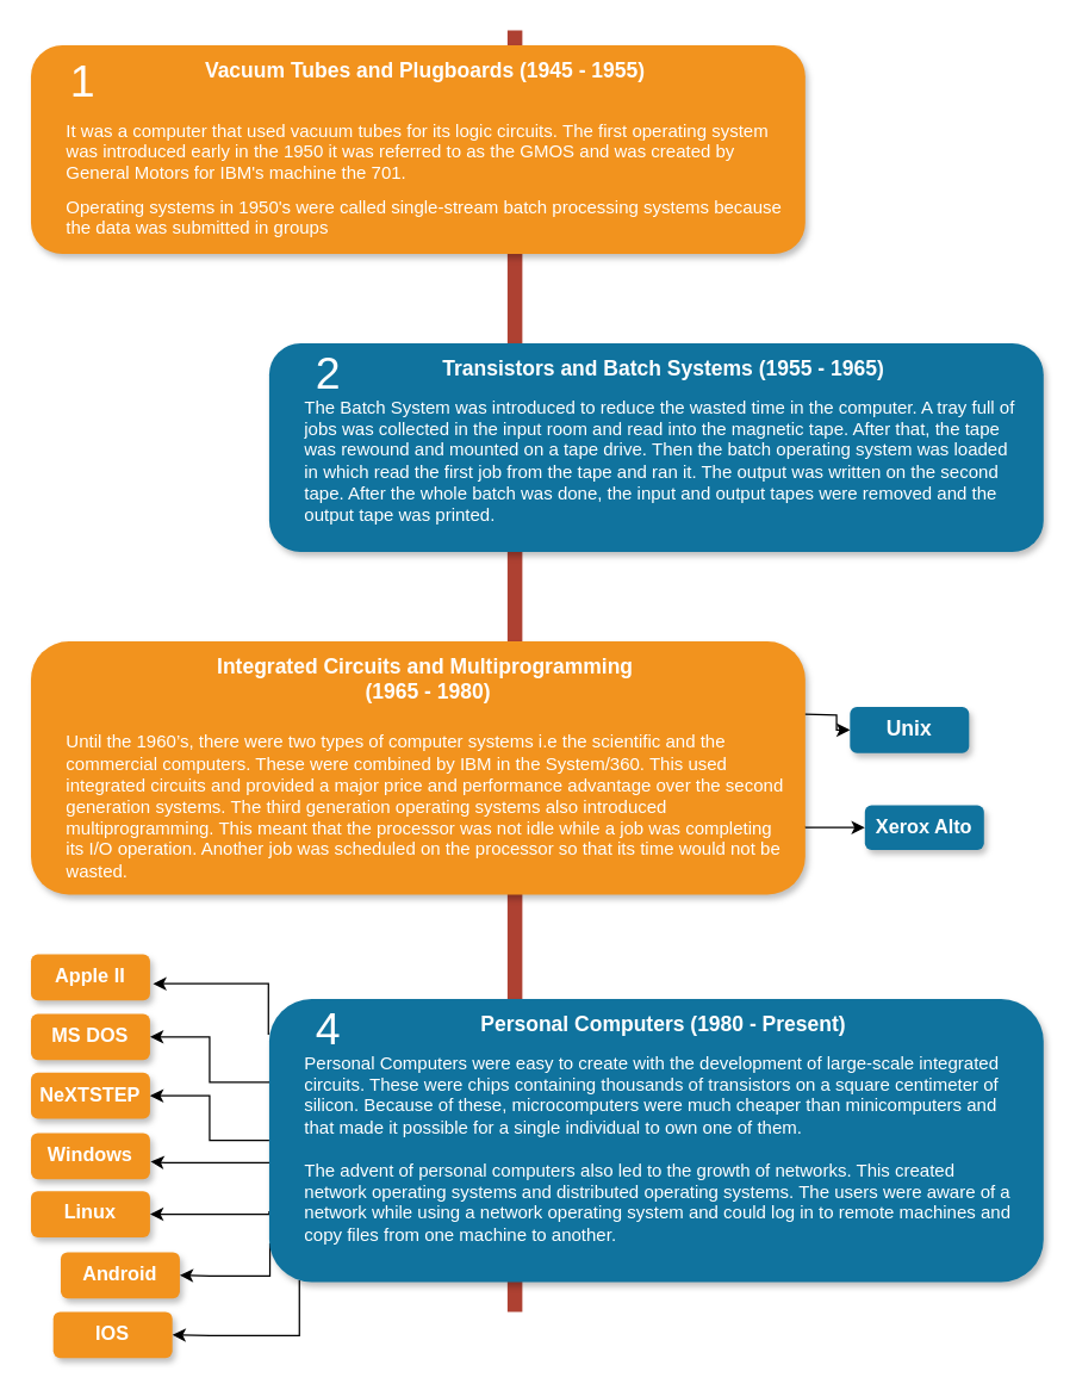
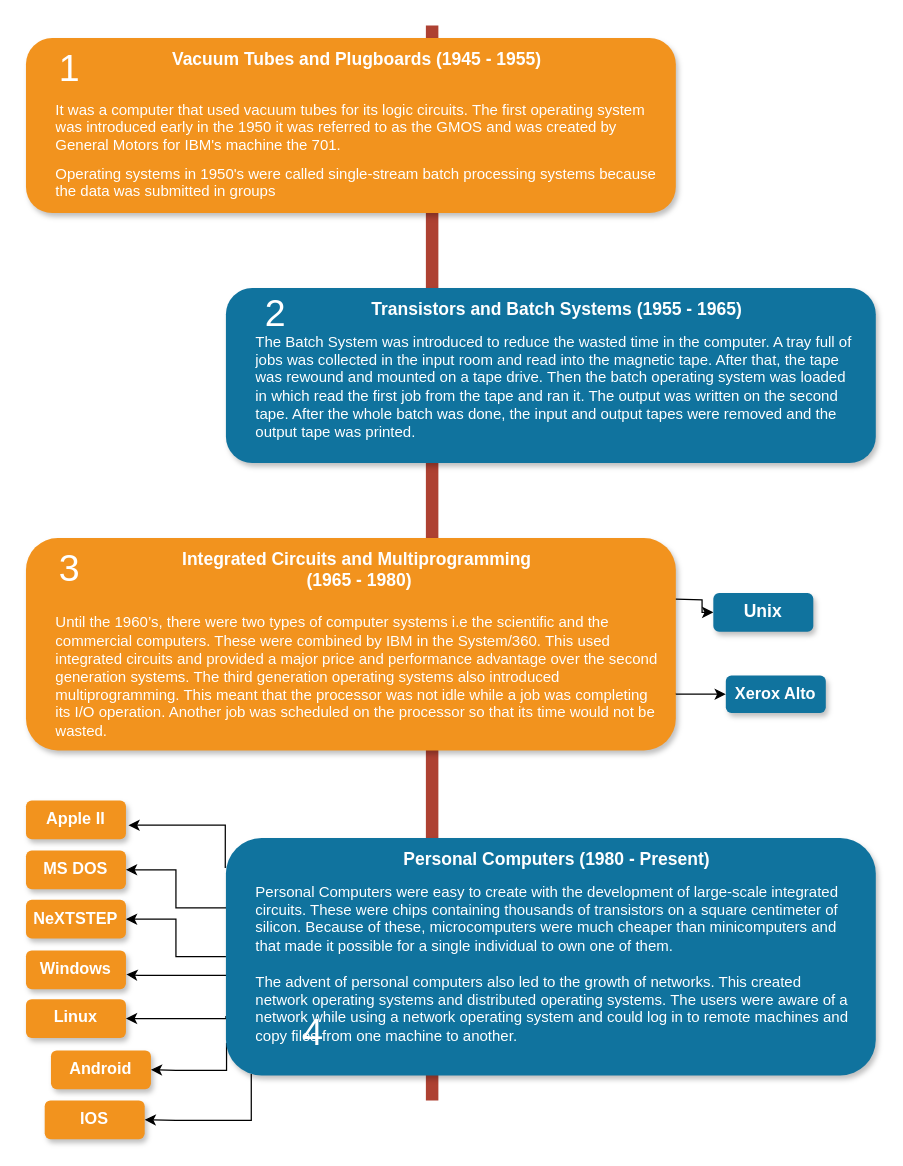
+ <mxCell id="11" value="3" style="text;html=1;strokeColor=none;fillColor=none;align=center;verticalAlign=middle;whiteSpace=wrap;fontSize=30;fontColor=#FFFFFF;" vertex="1" parent="1"><mxGeometry x="40" y="444" width="30" height="20" as="geometry" /></mxCell>
- <mxCell id="24" value="4" style="text;html=1;strokeColor=none;fillColor=none;align=center;verticalAlign=middle;whiteSpace=wrap;fontSize=30;fontColor=#FFFFFF;" vertex="1" parent="1"><mxGeometry x="200" y="680" width="40" height="20" as="geometry" /></mxCell>
+ <mxCell id="24" value="4" style="text;html=1;strokeColor=none;fillColor=none;align=center;verticalAlign=middle;whiteSpace=wrap;fontSize=30;fontColor=#FFFFFF;" vertex="1" parent="1"><mxGeometry x="230" y="815" width="40" height="20" as="geometry" /></mxCell>
